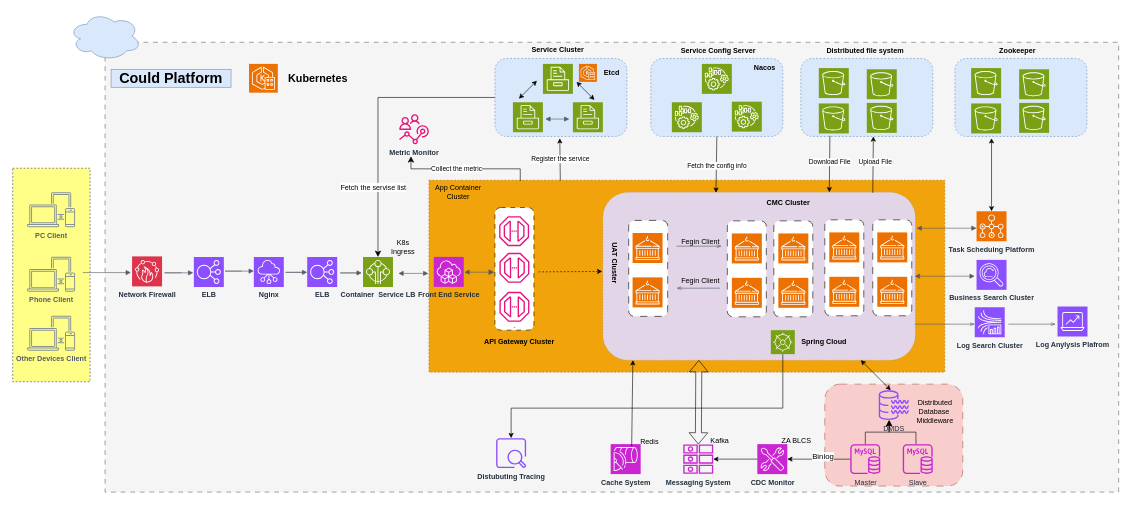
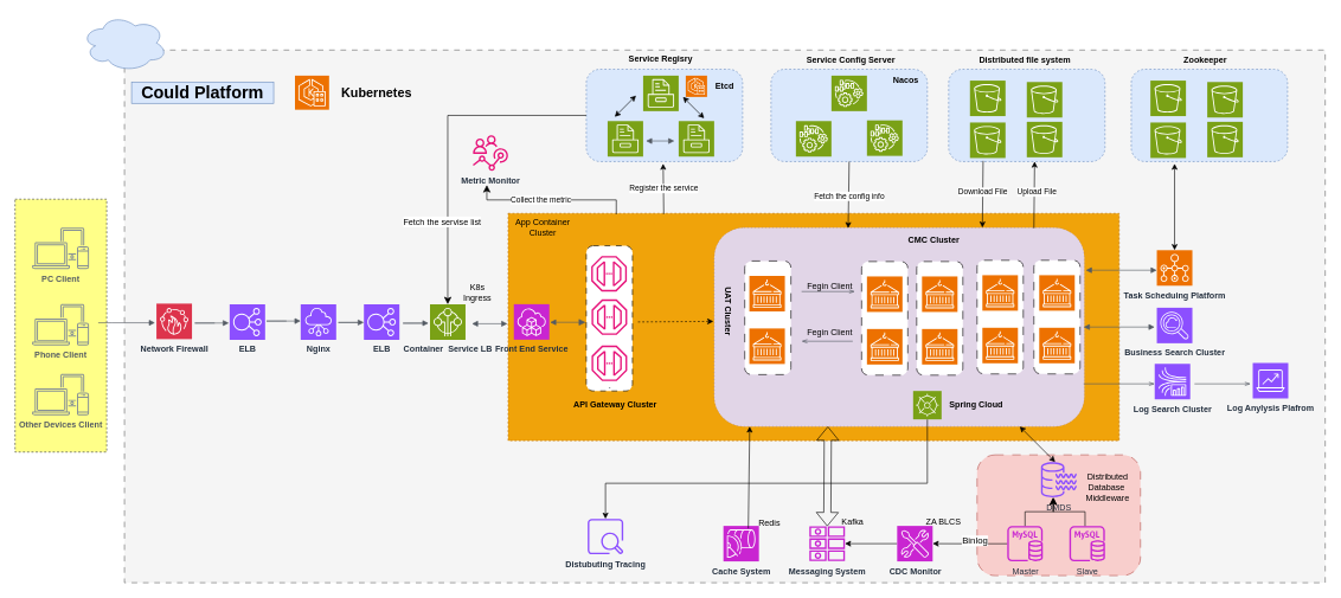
- <mxCell id="20" value="&lt;b&gt;Service Cluster&lt;/b&gt;" style="text;html=1;align=center;verticalAlign=middle;whiteSpace=wrap;rounded=0;" parent="1" vertex="1"><mxGeometry x="874" y="68" width="110" height="30" as="geometry" /></mxCell>
+ <mxCell id="20" value="&lt;b&gt;Service Regisry&lt;/b&gt;" style="text;html=1;align=center;verticalAlign=middle;whiteSpace=wrap;rounded=0;" parent="1" vertex="1"><mxGeometry x="874" y="68" width="110" height="30" as="geometry" /></mxCell>
